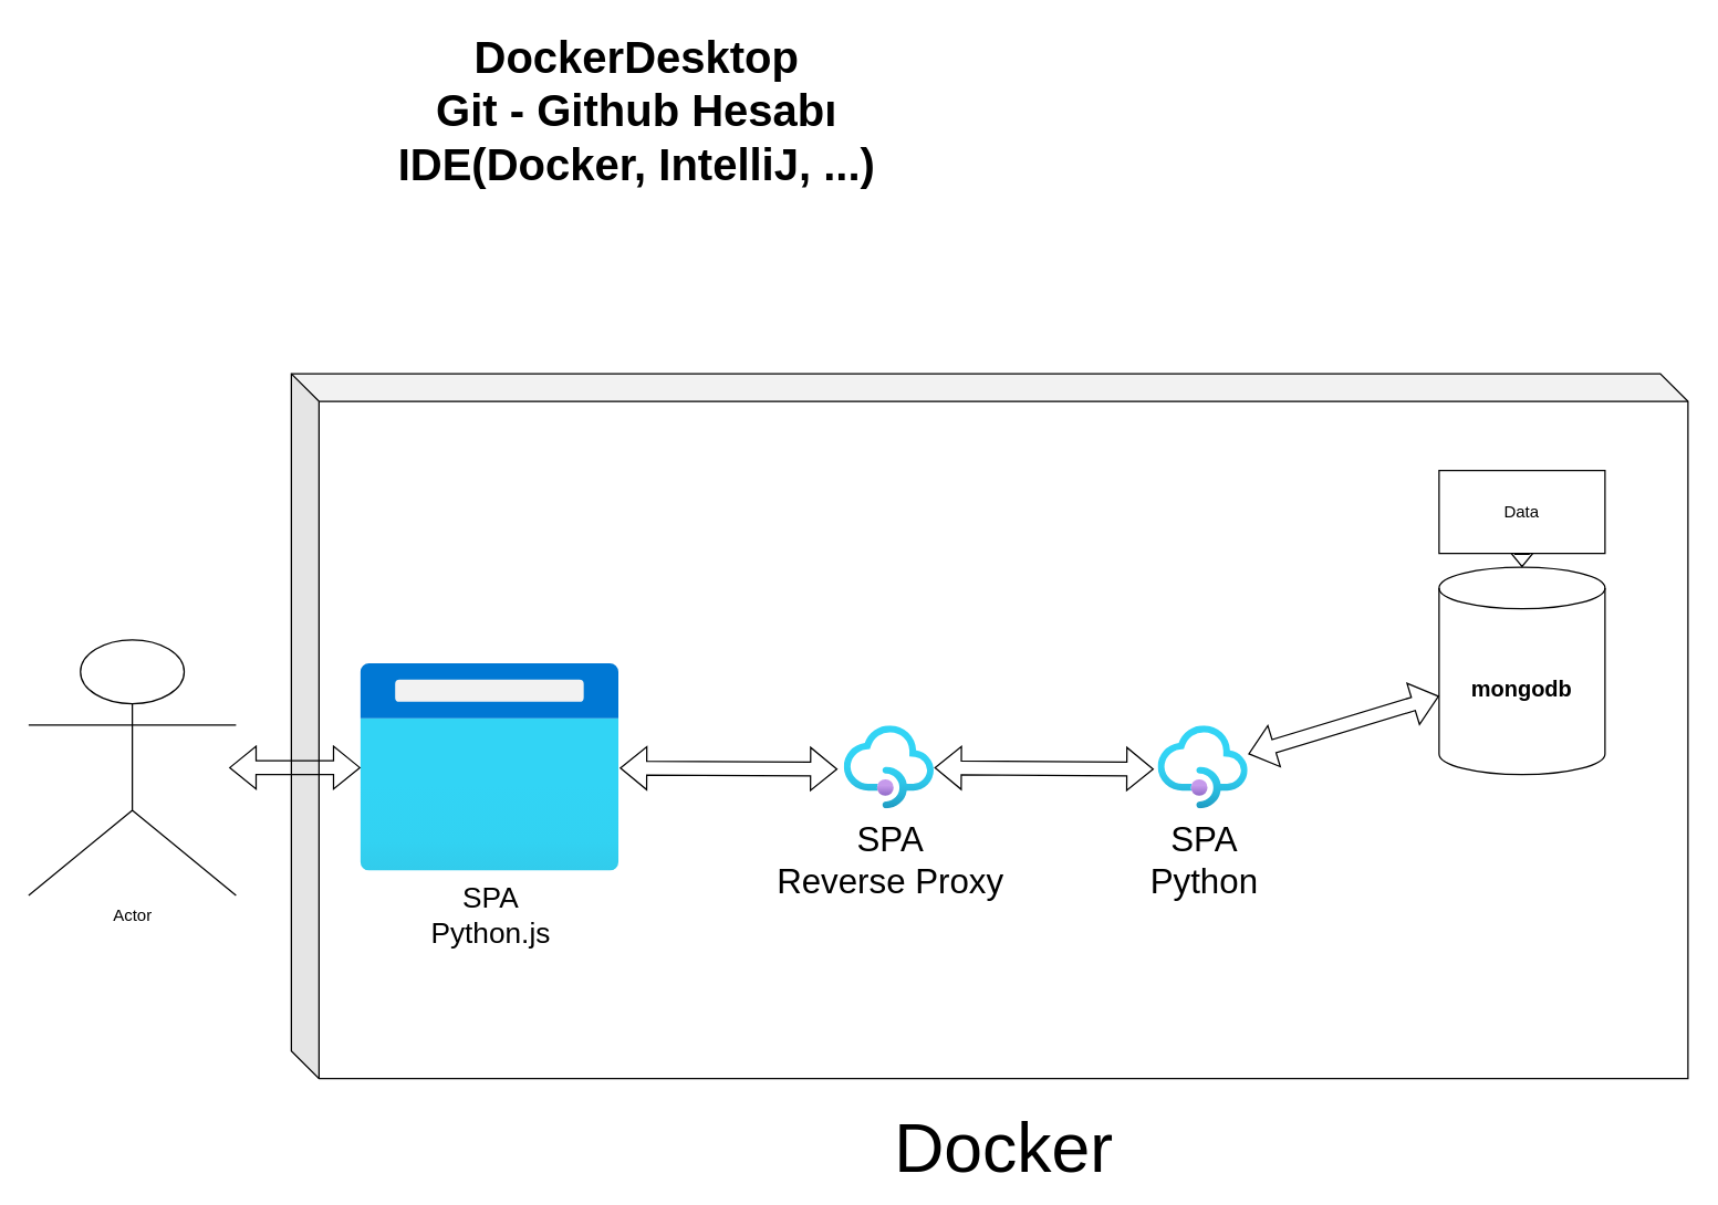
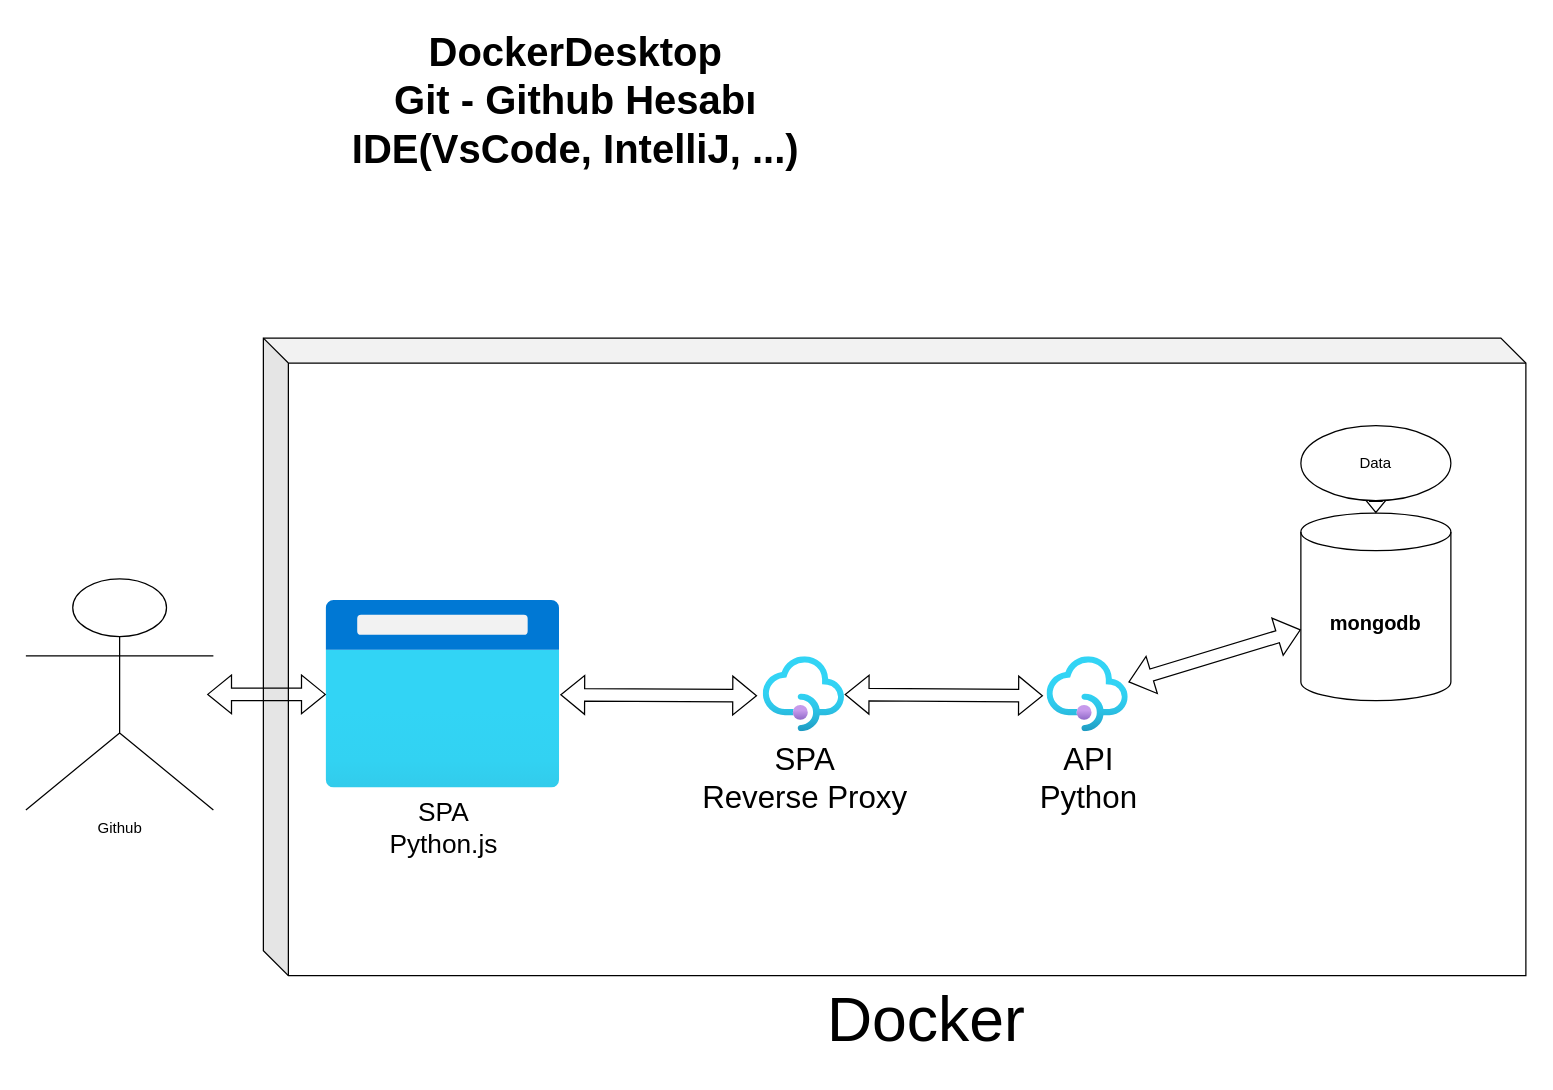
- <mxCell id="4" value="DockerDesktop&lt;br style=&quot;font-size: 32px;&quot;&gt;Git - Github Hesabı&lt;br style=&quot;font-size: 32px;&quot;&gt;IDE(Docker, IntelliJ, ...)" style="text;html=1;strokeColor=none;fillColor=none;align=center;verticalAlign=middle;whiteSpace=wrap;rounded=0;fontStyle=1;fontSize=32;" parent="1" vertex="1"><mxGeometry x="200" width="520" height="120" as="geometry" y="20" /></mxCell>
+ <mxCell id="4" value="DockerDesktop&lt;br style=&quot;font-size: 32px;&quot;&gt;Git - Github Hesabı&lt;br style=&quot;font-size: 32px;&quot;&gt;IDE(VsCode, IntelliJ, ...)" style="text;html=1;strokeColor=none;fillColor=none;align=center;verticalAlign=middle;whiteSpace=wrap;rounded=0;fontStyle=1;fontSize=32;" parent="1" vertex="1"><mxGeometry x="200" width="520" height="120" as="geometry" y="20" /></mxCell>
- <mxCell id="6" value="Data" style="rounded=0;whiteSpace=wrap;html=1;" parent="1" vertex="1"><mxGeometry x="1040" y="340" width="120" height="60" as="geometry" /></mxCell>
+ <mxCell id="6" value="Data" style="ellipse;whiteSpace=wrap;html=1;" parent="1" vertex="1"><mxGeometry x="1040" y="340" width="120" height="60" as="geometry" /></mxCell>
- <mxCell id="10" value="SPA&lt;br&gt;Python" style="image;aspect=fixed;html=1;points=[];align=center;fontSize=25;image=img/lib/azure2/integration/API_Management_Services.svg;" parent="1" vertex="1"><mxGeometry x="837" y="525" width="65" height="60" as="geometry" /></mxCell>
+ <mxCell id="10" value="API&lt;br&gt;Python" style="image;aspect=fixed;html=1;points=[];align=center;fontSize=25;image=img/lib/azure2/integration/API_Management_Services.svg;" parent="1" vertex="1"><mxGeometry x="837" y="525" width="65" height="60" as="geometry" /></mxCell>
- <mxCell id="8" value="Actor" style="shape=umlActor;verticalLabelPosition=bottom;verticalAlign=top;html=1;outlineConnect=0;" parent="1" vertex="1"><mxGeometry x="20" y="462.5" width="150" height="185" as="geometry" /></mxCell>
+ <mxCell id="8" value="Github" style="shape=umlActor;verticalLabelPosition=bottom;verticalAlign=top;html=1;outlineConnect=0;" parent="1" vertex="1"><mxGeometry x="20" y="462.5" width="150" height="185" as="geometry" /></mxCell>
- <mxCell id="15" value="Docker" style="text;html=1;align=center;verticalAlign=middle;resizable=0;points=[];autosize=1;strokeColor=none;fillColor=none;fontSize=50;" parent="1" vertex="1"><mxGeometry x="635" y="795" width="180" height="70" as="geometry" /></mxCell>
+ <mxCell id="15" value="Docker" style="text;html=1;align=center;verticalAlign=middle;resizable=0;points=[];autosize=1;strokeColor=none;fillColor=none;fontSize=50;" parent="1" vertex="1"><mxGeometry x="650" y="780" width="180" height="70" as="geometry" /></mxCell>
